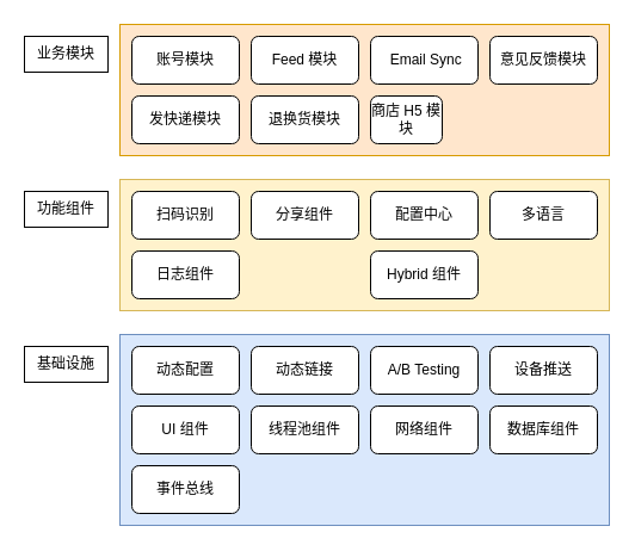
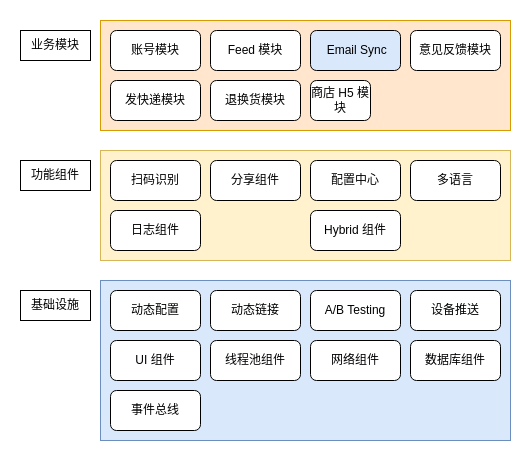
- <mxCell id="7" value="&amp;nbsp;Email Sync" style="rounded=1;whiteSpace=wrap;html=1;" vertex="1" parent="1"><mxGeometry x="310" y="30" width="90" height="40" as="geometry" /></mxCell>
+ <mxCell id="7" value="&amp;nbsp;Email Sync" style="rounded=1;whiteSpace=wrap;html=1;fillColor=#dae8fc;" vertex="1" parent="1"><mxGeometry x="310" y="30" width="90" height="40" as="geometry" /></mxCell>
